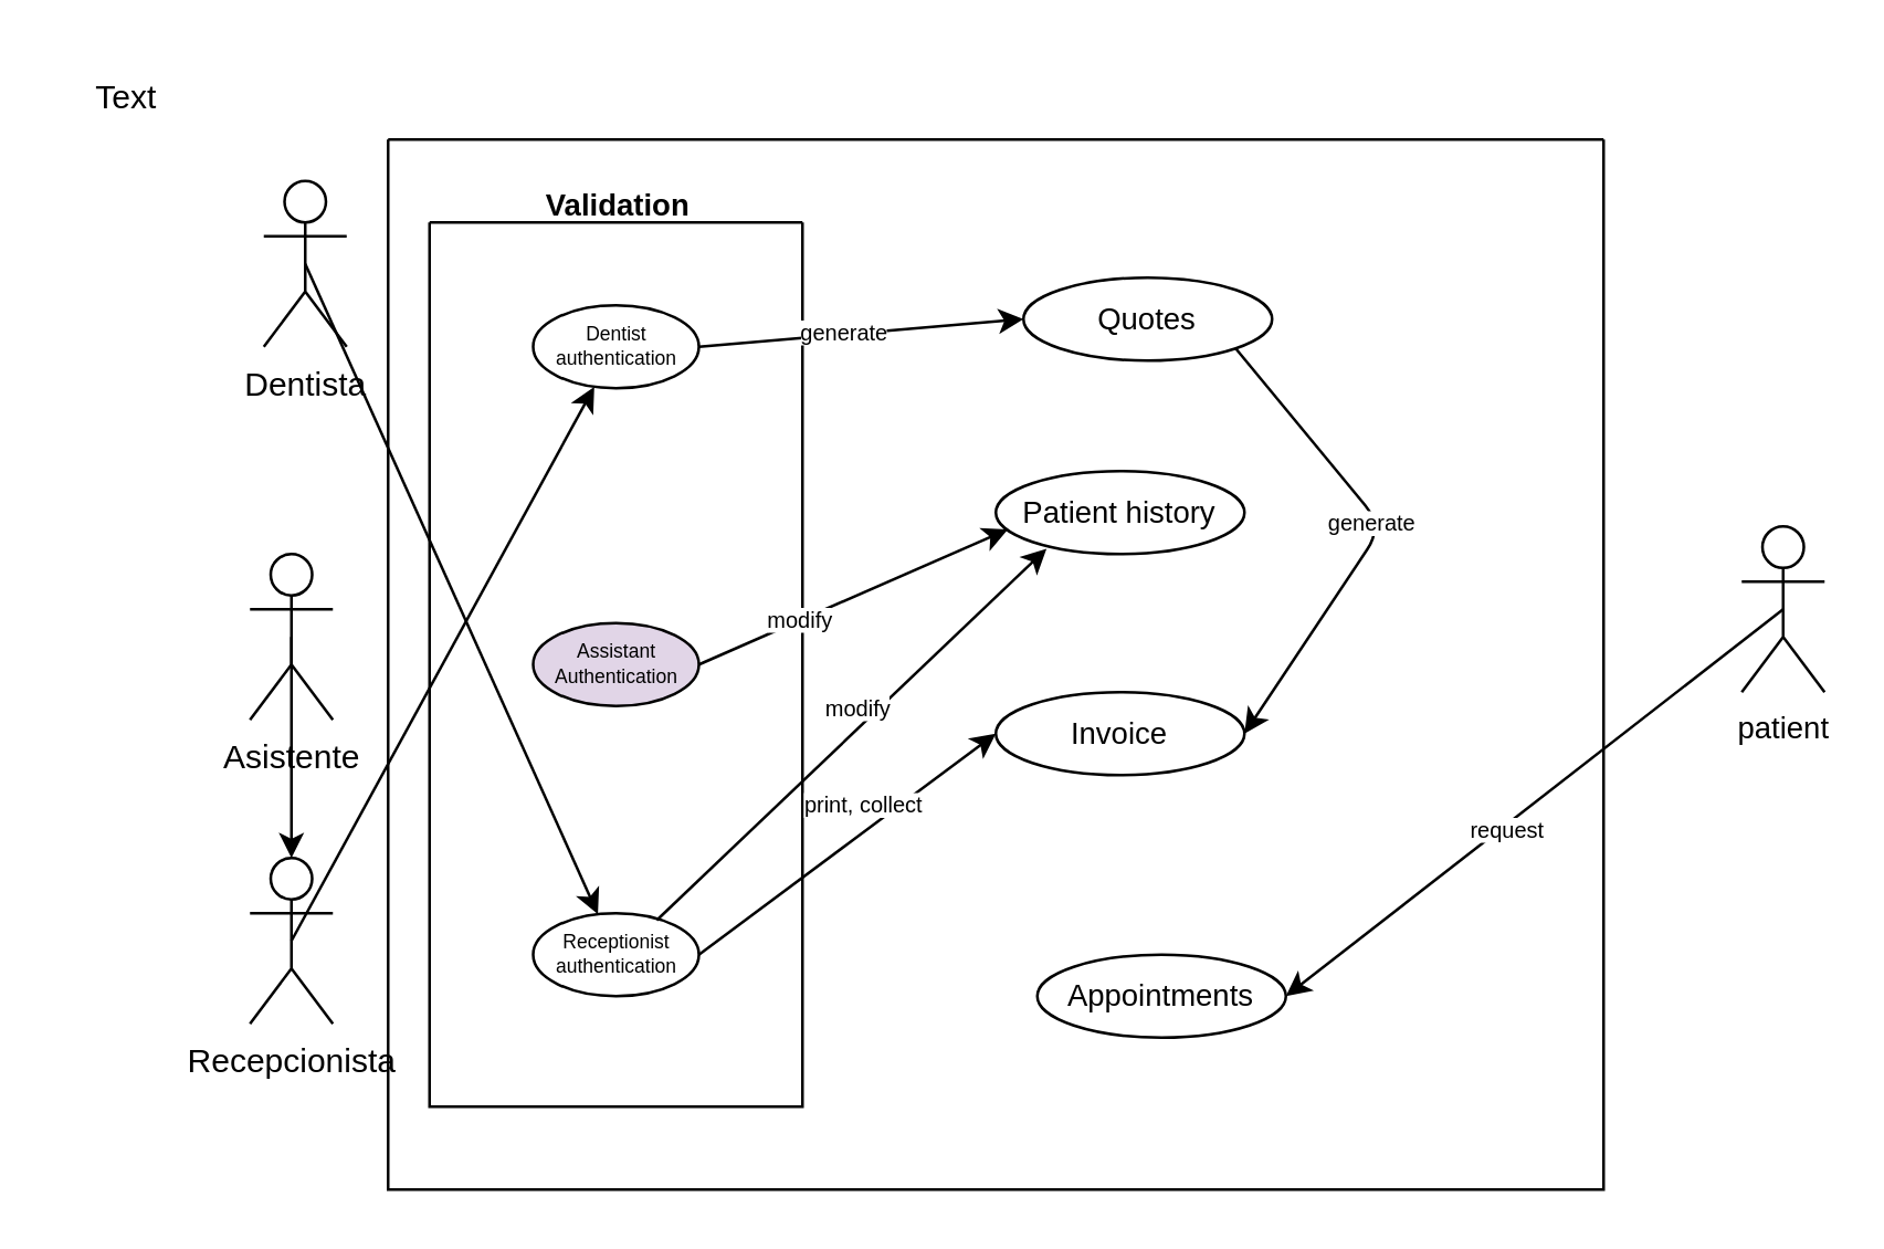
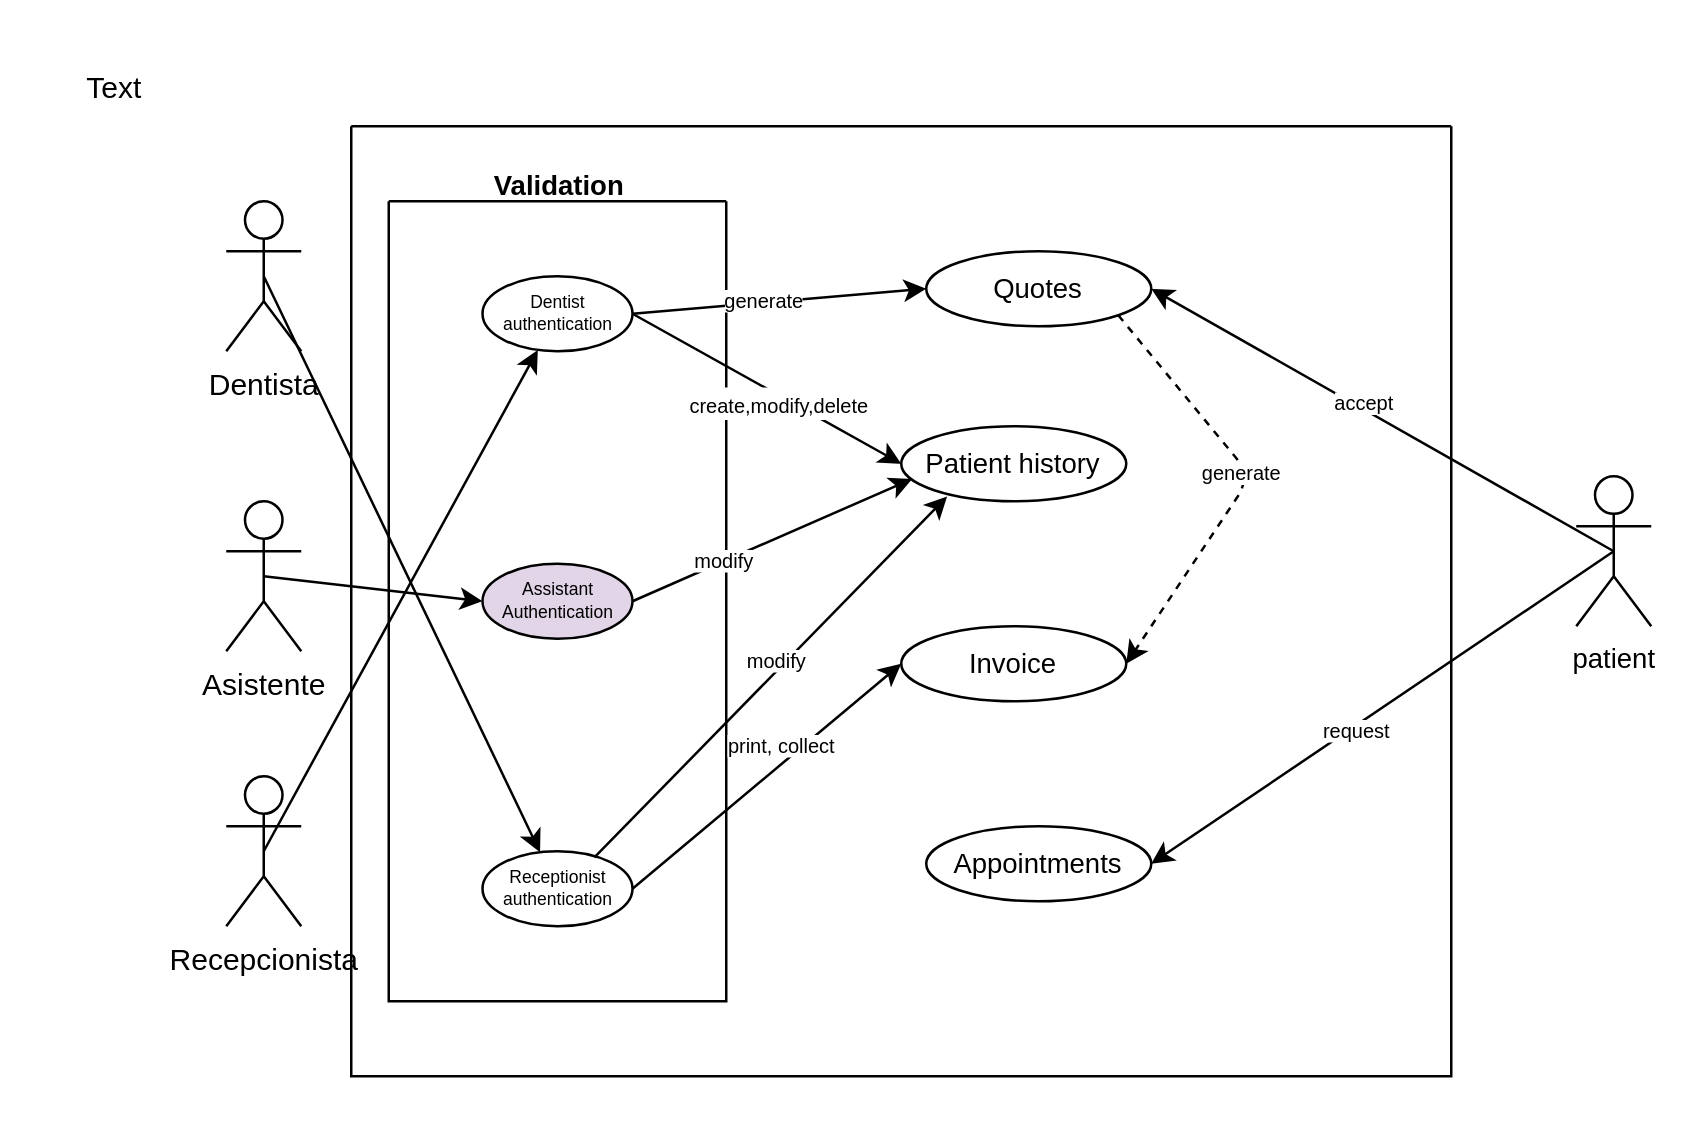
- <mxCell id="3" value="Dentista&lt;br&gt;" style="shape=umlActor;verticalLabelPosition=bottom;verticalAlign=top;html=1;align=center;" parent="1" vertex="1"><mxGeometry x="95" y="65" width="30" height="60" as="geometry" /></mxCell>
+ <mxCell id="3" value="Dentista&lt;br&gt;" style="shape=umlActor;verticalLabelPosition=bottom;verticalAlign=top;html=1;align=center;" parent="1" vertex="1"><mxGeometry x="90" y="80" width="30" height="60" as="geometry" /></mxCell>
+ <mxCell id="20" style="edgeStyle=none;html=1;exitX=0.5;exitY=0.5;exitDx=0;exitDy=0;exitPerimeter=0;entryX=1;entryY=0.5;entryDx=0;entryDy=0;fontSize=8;" parent="1" source="24" target="17" edge="1"><mxGeometry relative="1" as="geometry" /></mxCell>
+ <mxCell id="21" value="accept" style="edgeLabel;html=1;align=center;verticalAlign=middle;resizable=0;points=[];fontSize=8;" parent="20" vertex="1" connectable="0"><mxGeometry x="0.102" y="-2" relative="1" as="geometry"><mxPoint as="offset" /></mxGeometry></mxCell>
+ <mxCell id="29" style="edgeStyle=none;html=1;fontSize=11;entryX=0;entryY=0.5;entryDx=0;entryDy=0;exitX=1;exitY=0.5;exitDx=0;exitDy=0;" parent="1" source="10" target="14" edge="1"><mxGeometry relative="1" as="geometry"><mxPoint x="248" y="125" as="sourcePoint" /><mxPoint x="355.5" y="95" as="targetPoint" /></mxGeometry></mxCell>
+ <mxCell id="30" value="&lt;font style=&quot;font-size: 8px;&quot;&gt;create,modify,delete&lt;/font&gt;" style="edgeLabel;html=1;align=center;verticalAlign=middle;resizable=0;points=[];fontSize=11;" parent="29" vertex="1" connectable="0"><mxGeometry x="0.382" y="2" relative="1" as="geometry"><mxPoint x="-17" y="-4" as="offset" /></mxGeometry></mxCell>
- <mxCell id="15" style="edgeStyle=none;html=1;exitX=1;exitY=1;exitDx=0;exitDy=0;entryX=1;entryY=0.5;entryDx=0;entryDy=0;fontSize=8;" parent="13" source="17" target="18" edge="1"><mxGeometry relative="1" as="geometry"><Array as="points"><mxPoint x="360" y="140" /></Array></mxGeometry></mxCell>
+ <mxCell id="15" style="edgeStyle=none;html=1;exitX=1;exitY=1;exitDx=0;exitDy=0;entryX=1;entryY=0.5;entryDx=0;entryDy=0;fontSize=8;dashed=1;" parent="13" source="17" target="18" edge="1"><mxGeometry relative="1" as="geometry"><Array as="points"><mxPoint x="360" y="140" /></Array></mxGeometry></mxCell>
- <mxCell id="4" style="edgeStyle=none;html=1;exitX=0.5;exitY=0.5;exitDx=0;exitDy=0;exitPerimeter=0;fontSize=11;" parent="1" source="5" target="7" edge="1"><mxGeometry relative="1" as="geometry" /></mxCell>
+ <mxCell id="4" style="edgeStyle=none;html=1;exitX=0.5;exitY=0.5;exitDx=0;exitDy=0;exitPerimeter=0;entryX=0;entryY=0.5;entryDx=0;entryDy=0;fontSize=11;" parent="1" source="5" target="11" edge="1"><mxGeometry relative="1" as="geometry" /></mxCell>
- <mxCell id="9" value="Receptionist authentication" style="ellipse;whiteSpace=wrap;html=1;fontSize=7;" parent="8" vertex="1"><mxGeometry x="37.5" y="250" width="60" height="30" as="geometry" /></mxCell>
+ <mxCell id="9" value="Receptionist authentication" style="ellipse;whiteSpace=wrap;html=1;fontSize=7;" parent="8" vertex="1"><mxGeometry x="37.5" y="260" width="60" height="30" as="geometry" /></mxCell>
- <mxCell id="19" value="Appointments" style="ellipse;whiteSpace=wrap;html=1;fontSize=11;" parent="13" vertex="1"><mxGeometry x="235" y="295" width="90" height="30" as="geometry" /></mxCell>
+ <mxCell id="19" value="Appointments" style="ellipse;whiteSpace=wrap;html=1;fontSize=11;" parent="13" vertex="1"><mxGeometry x="230" y="280" width="90" height="30" as="geometry" /></mxCell>
